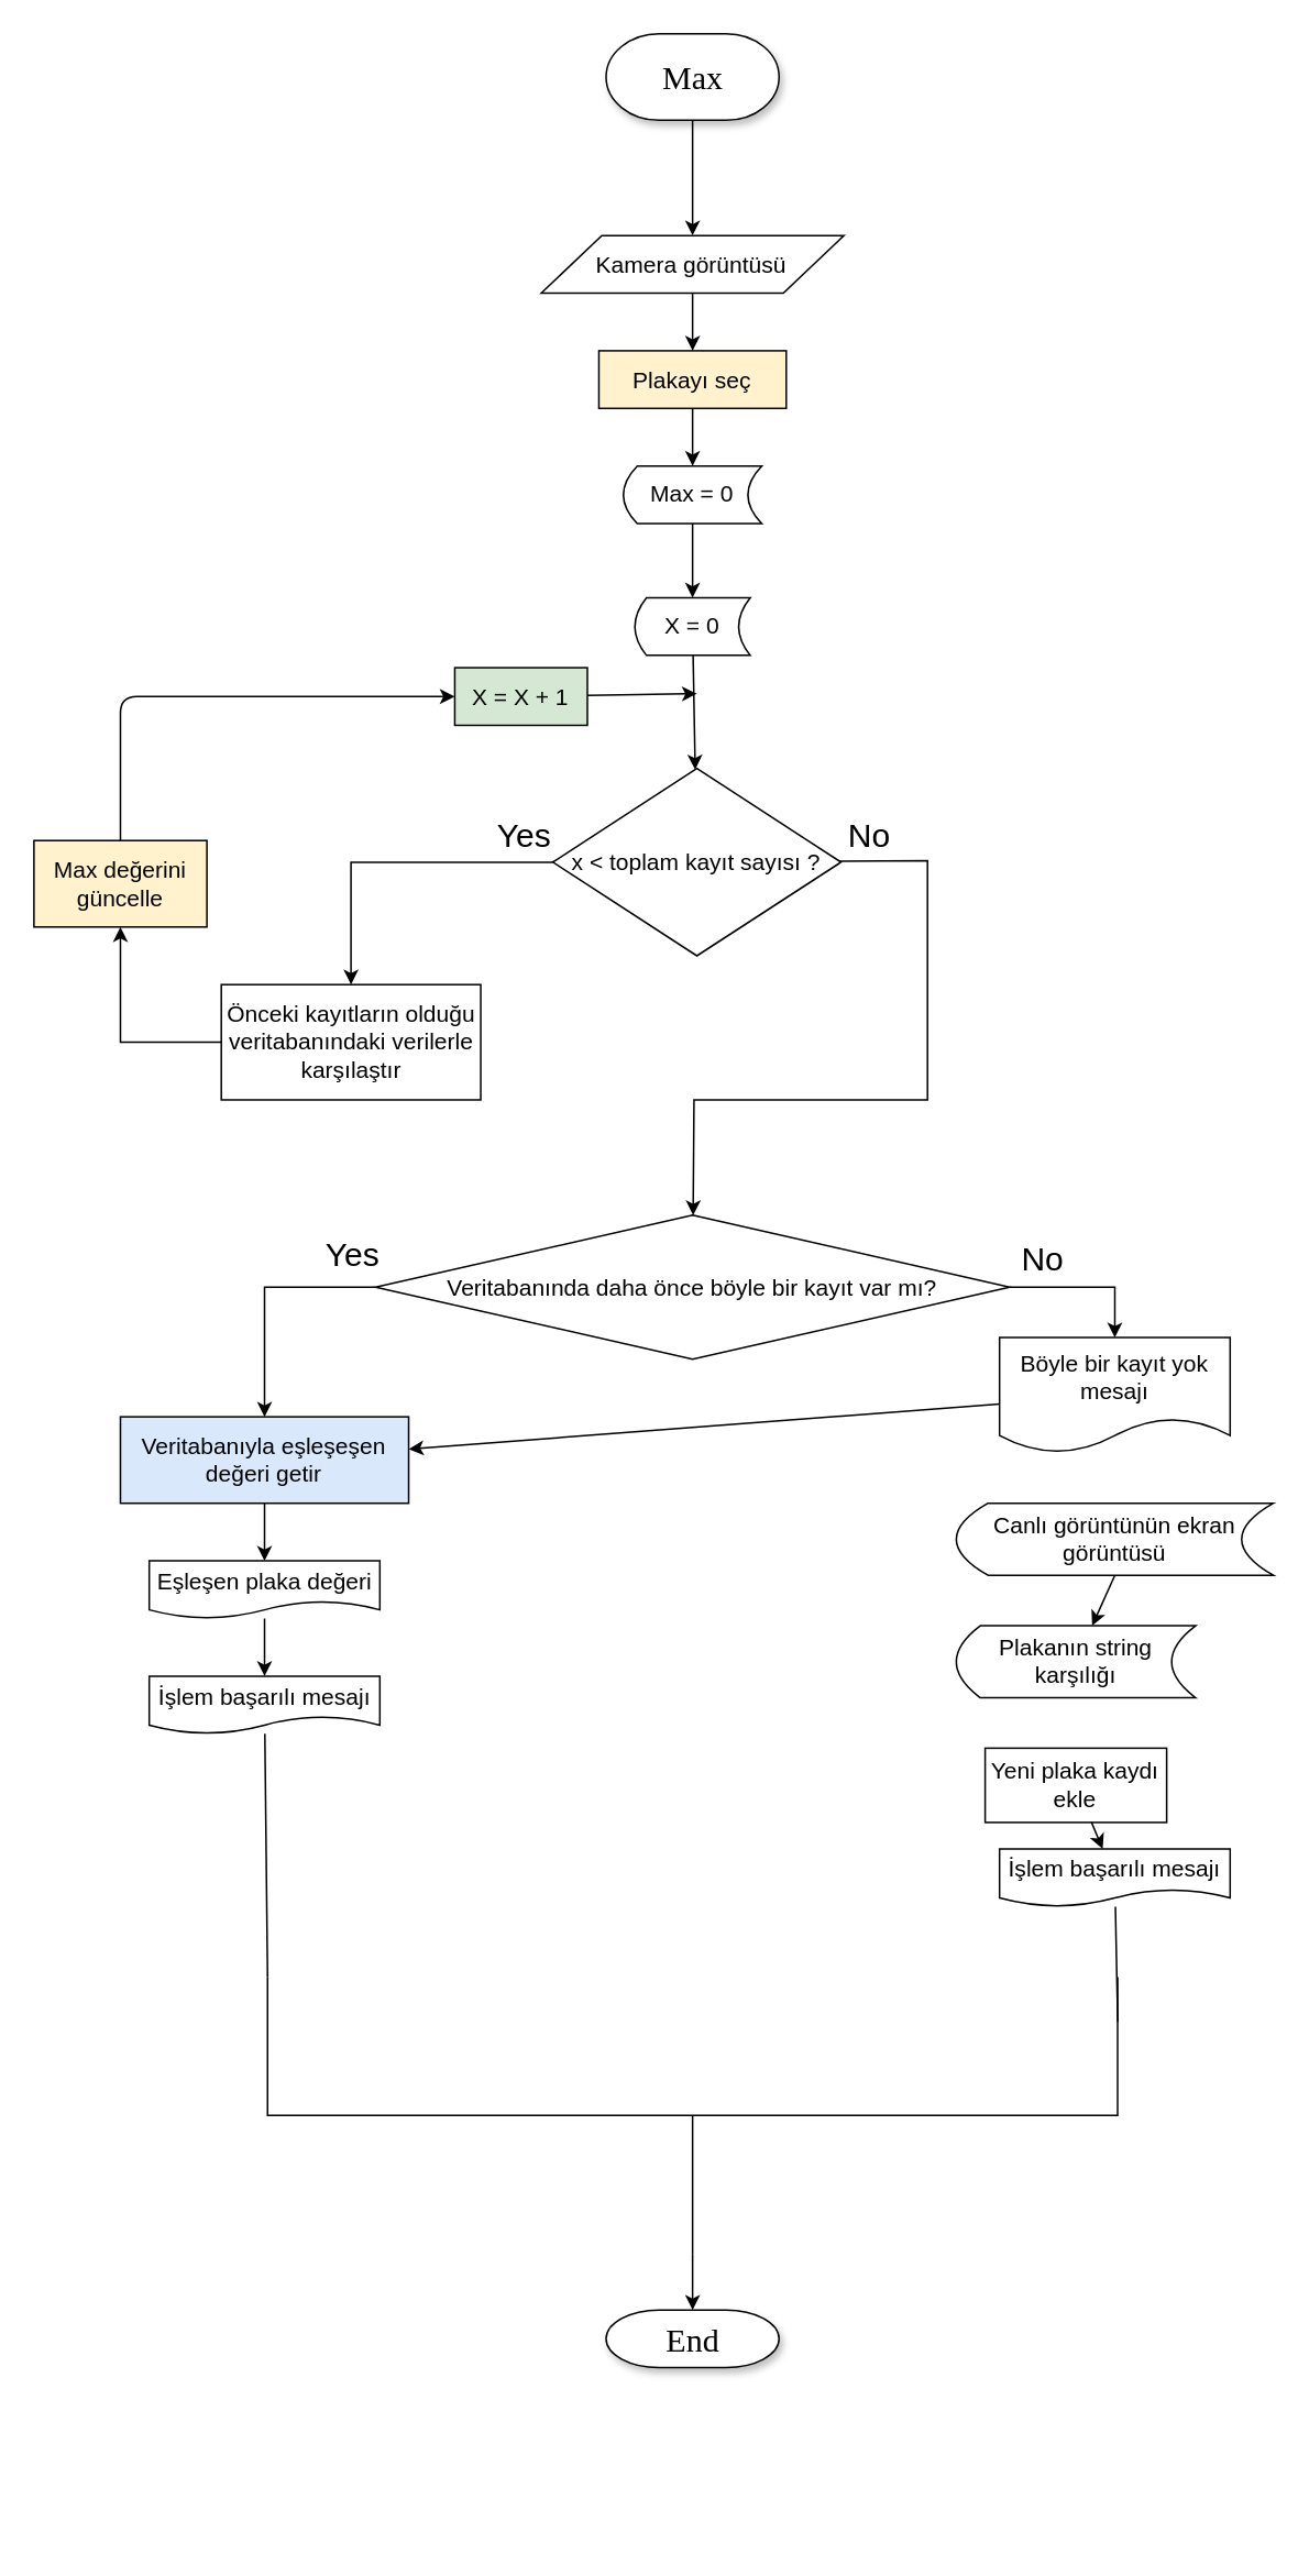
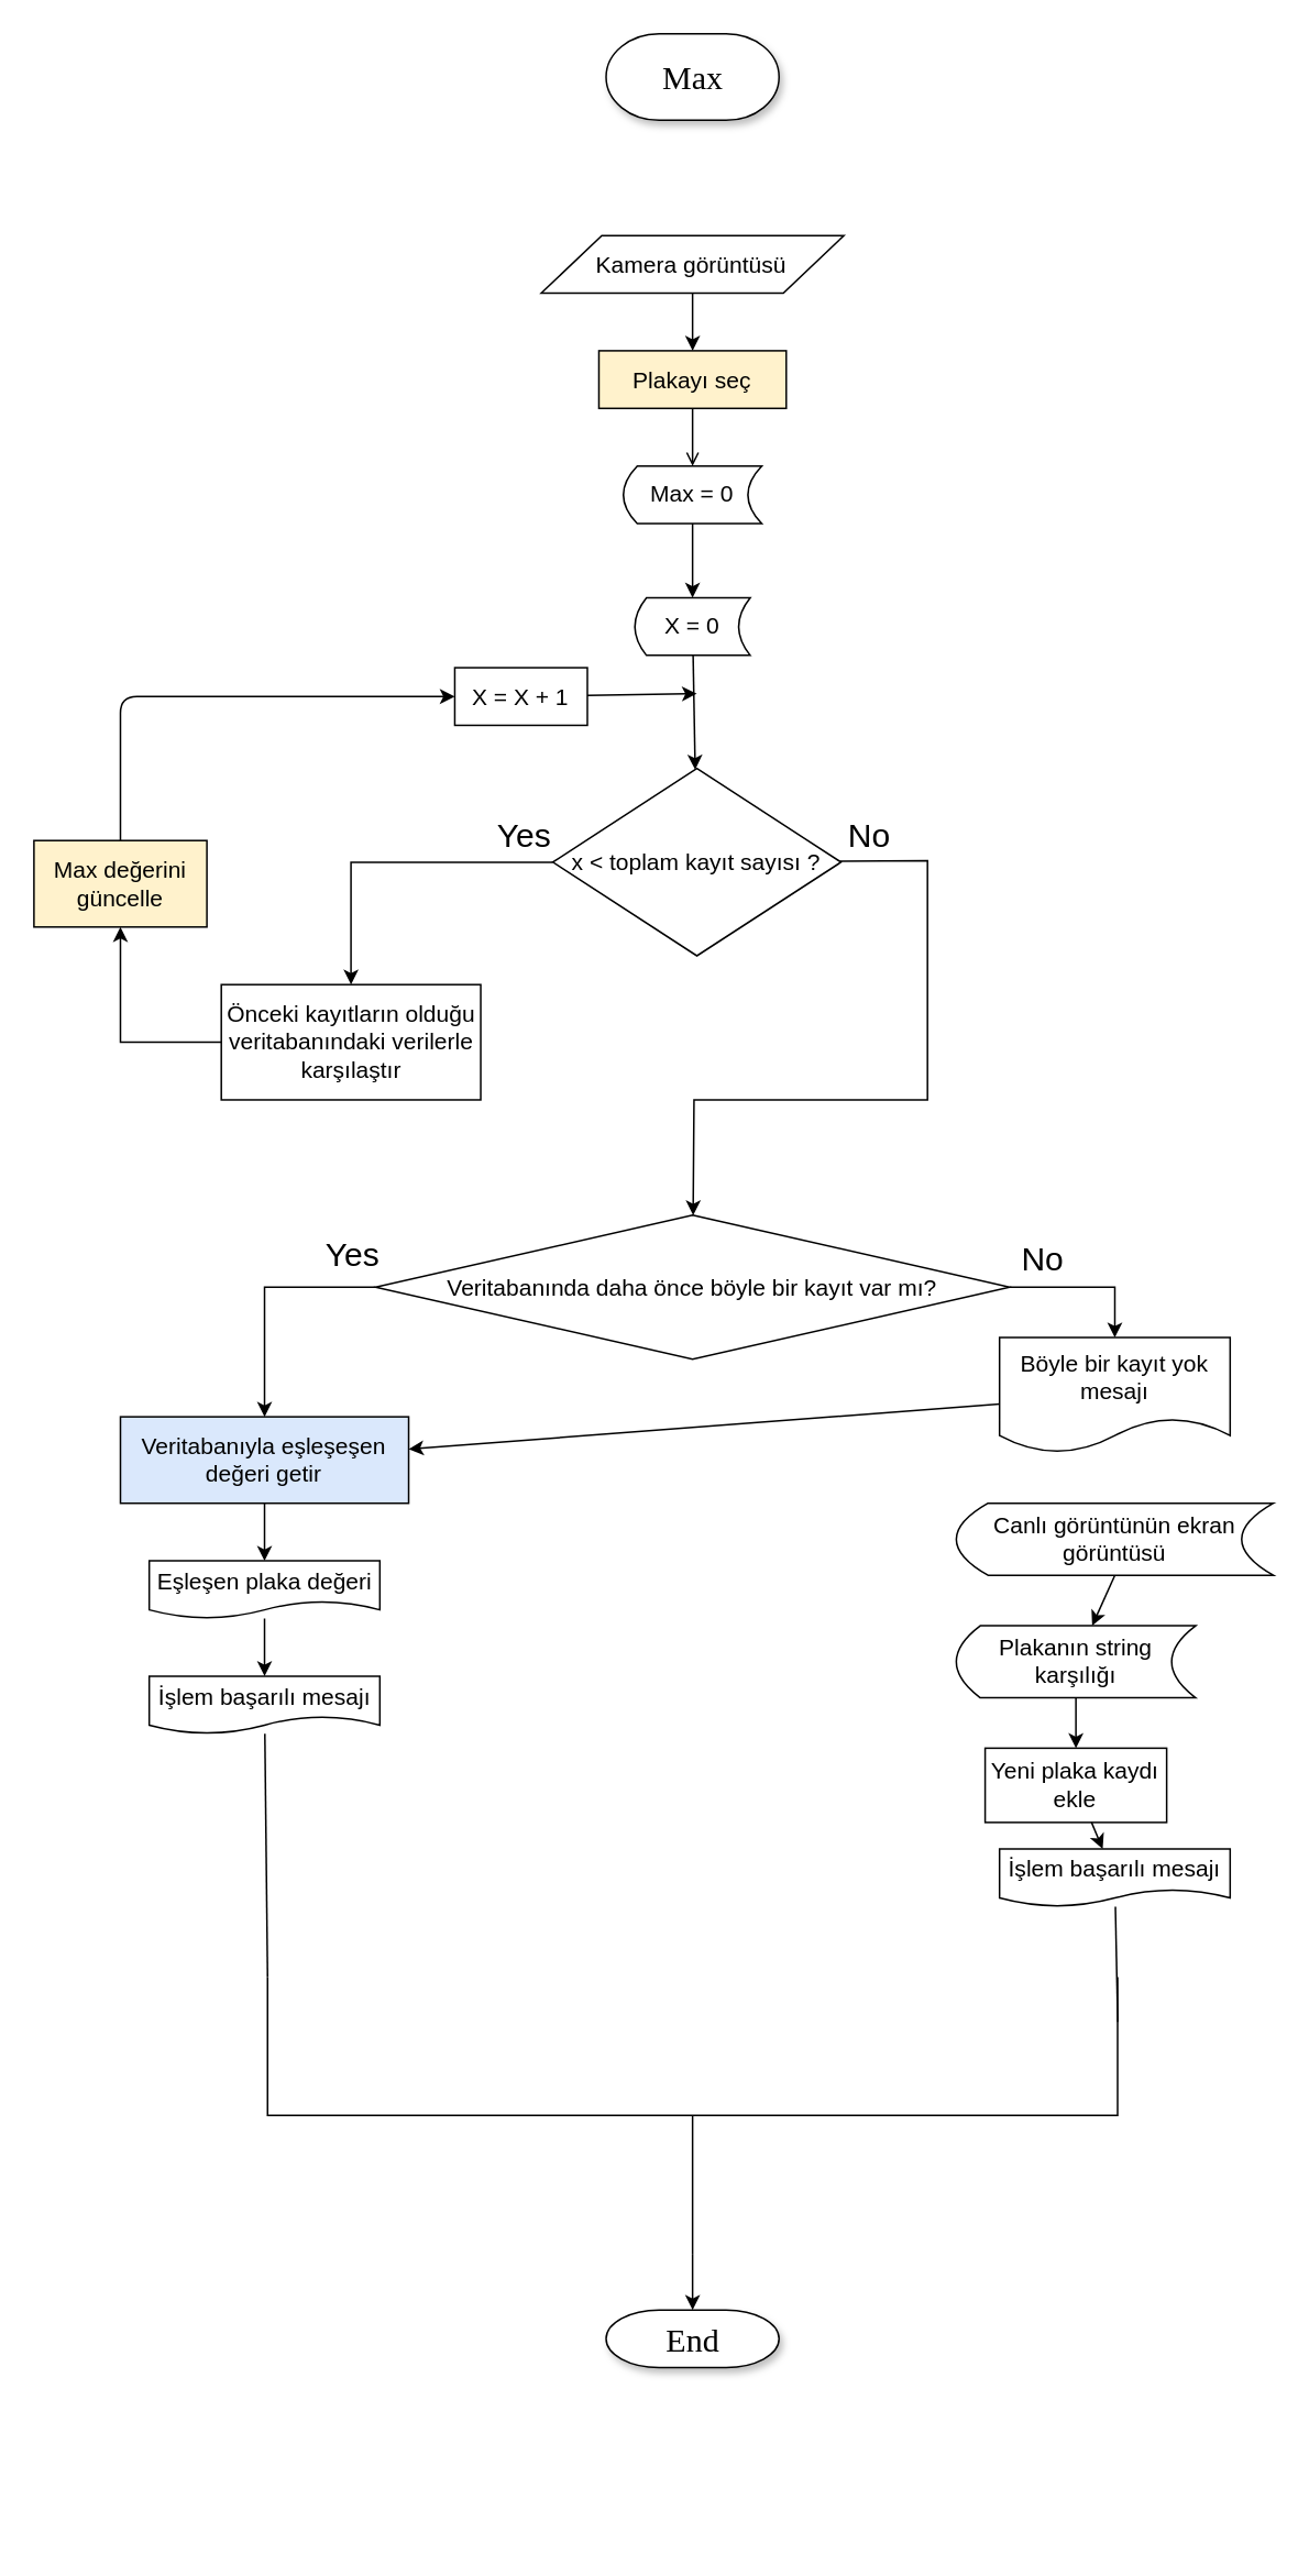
- <mxCell id="17" value="" style="endArrow=classic;html=1;exitX=0.5;exitY=1;exitDx=0;exitDy=0;exitPerimeter=0;" parent="2" source="3" target="16" edge="1"><mxGeometry width="50" height="50" relative="1" as="geometry"><mxPoint x="433.135" y="733.31" as="sourcePoint" /><mxPoint x="520.46" y="646.011" as="targetPoint" /></mxGeometry></mxCell>
- <mxCell id="23" value="" style="endArrow=classic;html=1;" parent="2" source="18" target="30" edge="1"><mxGeometry width="50" height="50" relative="1" as="geometry"><mxPoint x="454.093" y="925.368" as="sourcePoint" /><mxPoint x="482.256" y="261.897" as="targetPoint" /></mxGeometry></mxCell>
+ <mxCell id="23" value="" style="endArrow=open;html=1;" parent="2" source="18" target="30" edge="1"><mxGeometry width="50" height="50" relative="1" as="geometry"><mxPoint x="454.093" y="925.368" as="sourcePoint" /><mxPoint x="482.256" y="261.897" as="targetPoint" /></mxGeometry></mxCell>
- <mxCell id="33" value="&lt;font style=&quot;font-size: 14px&quot;&gt;X = X + 1&lt;/font&gt;" style="rounded=0;whiteSpace=wrap;html=1;strokeWidth=1;fillColor=#d5e8d4;" parent="2" vertex="1"><mxGeometry x="254.991" y="384.115" width="80.34" height="34.92" as="geometry" /></mxCell>
+ <mxCell id="33" value="&lt;font style=&quot;font-size: 14px&quot;&gt;X = X + 1&lt;/font&gt;" style="rounded=0;whiteSpace=wrap;html=1;strokeWidth=1;" parent="2" vertex="1"><mxGeometry x="254.991" y="384.115" width="80.34" height="34.92" as="geometry" /></mxCell>
+ <mxCell id="22" value="" style="endArrow=classic;html=1;entryX=0.5;entryY=0;entryDx=0;entryDy=0;" parent="2" source="20" target="15" edge="1"><mxGeometry width="50" height="50" relative="1" as="geometry"><mxPoint x="733.535" y="1684.868" as="sourcePoint" /><mxPoint x="820.86" y="1597.569" as="targetPoint" /></mxGeometry></mxCell>
